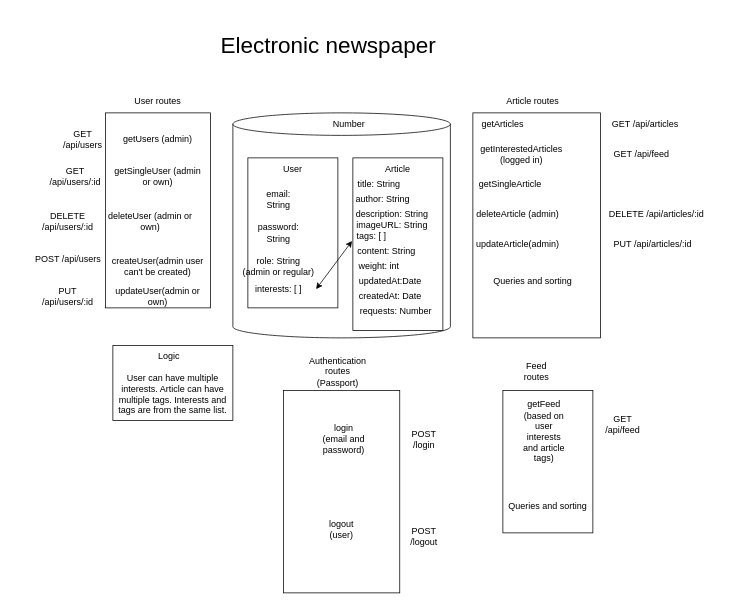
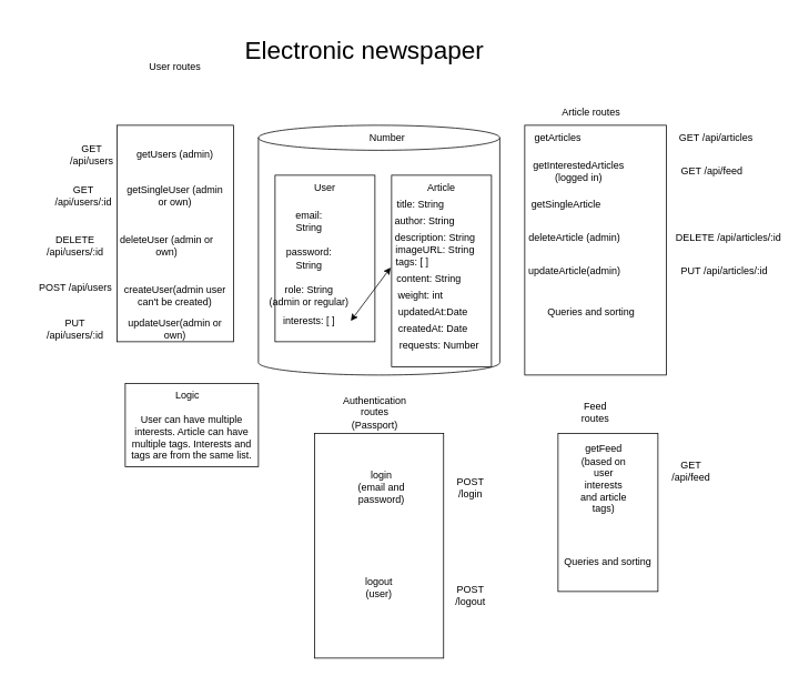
- <mxCell id="18" value="User routes" style="text;html=1;strokeColor=none;fillColor=none;align=center;verticalAlign=middle;whiteSpace=wrap;rounded=0;" parent="1" vertex="1"><mxGeometry x="165" y="120" width="90" height="30" as="geometry" /></mxCell>
+ <mxCell id="18" value="User routes" style="text;html=1;strokeColor=none;fillColor=none;align=center;verticalAlign=middle;whiteSpace=wrap;rounded=0;" parent="1" vertex="1"><mxGeometry x="165" y="65" width="90" height="30" as="geometry" /></mxCell>
